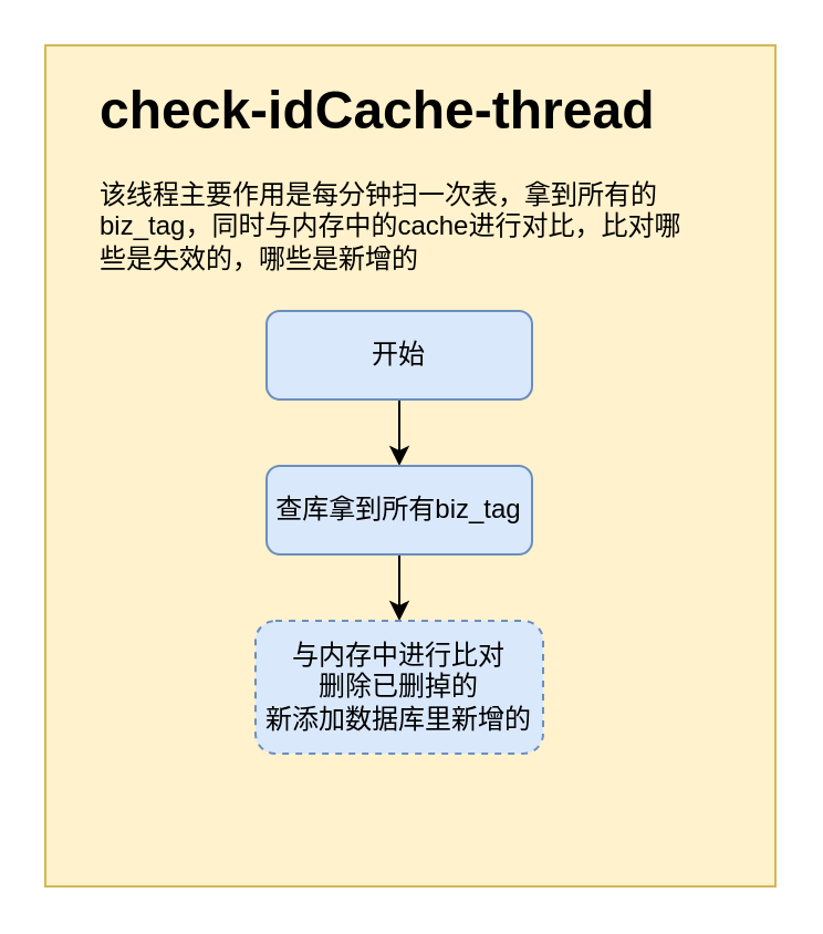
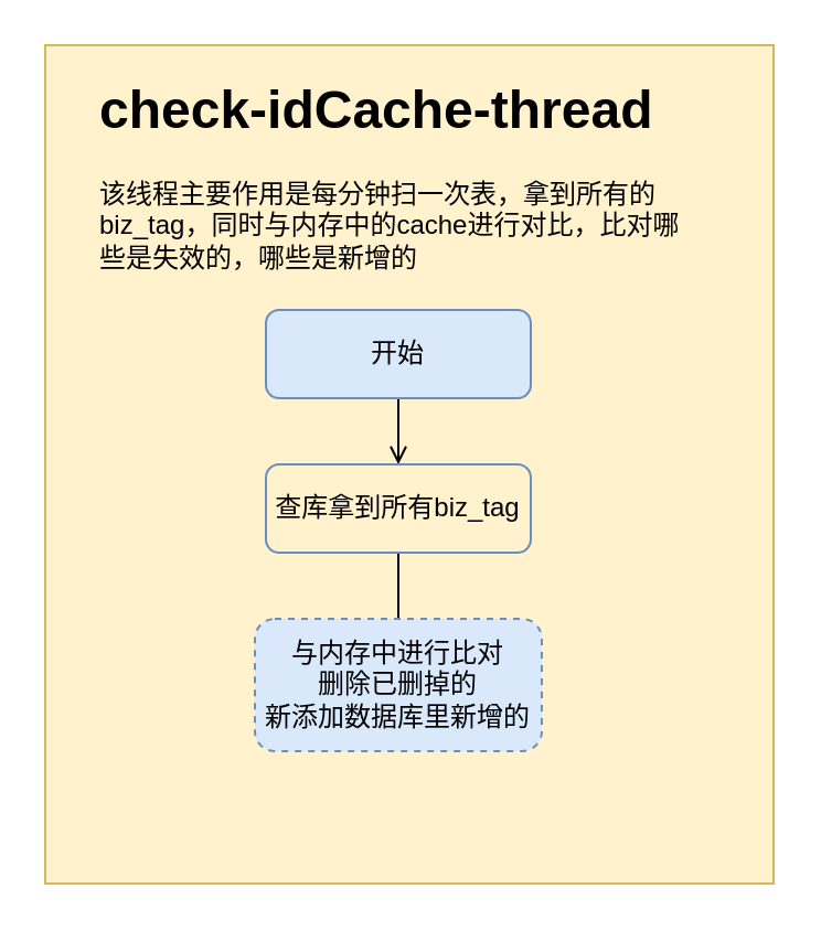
- <mxCell id="4" style="edgeStyle=orthogonalEdgeStyle;rounded=0;orthogonalLoop=1;jettySize=auto;html=1;entryX=0.5;entryY=0;entryDx=0;entryDy=0;" edge="1" parent="1" source="5" target="7"><mxGeometry relative="1" as="geometry" /></mxCell>
+ <mxCell id="4" style="edgeStyle=orthogonalEdgeStyle;rounded=0;orthogonalLoop=1;jettySize=auto;html=1;entryX=0.5;entryY=0;entryDx=0;entryDy=0;endArrow=open;" edge="1" parent="1" source="5" target="7"><mxGeometry relative="1" as="geometry" /></mxCell>
- <mxCell id="7" value="查库拿到所有biz_tag" style="rounded=1;whiteSpace=wrap;html=1;fillColor=#dae8fc;strokeColor=#6c8ebf;" vertex="1" parent="1"><mxGeometry x="120" y="210" width="120" height="40" as="geometry" /></mxCell>
+ <mxCell id="7" value="查库拿到所有biz_tag" style="rounded=1;whiteSpace=wrap;html=1;fillColor=#fff2cc;strokeColor=#6c8ebf;" vertex="1" parent="1"><mxGeometry x="120" y="210" width="120" height="40" as="geometry" /></mxCell>
- <mxCell id="6" style="edgeStyle=orthogonalEdgeStyle;rounded=0;orthogonalLoop=1;jettySize=auto;html=1;" edge="1" parent="1" source="7" target="8"><mxGeometry relative="1" as="geometry" /></mxCell>
+ <mxCell id="6" style="edgeStyle=orthogonalEdgeStyle;rounded=0;orthogonalLoop=1;jettySize=auto;html=1;endArrow=none;" edge="1" parent="1" source="7" target="8"><mxGeometry relative="1" as="geometry" /></mxCell>
